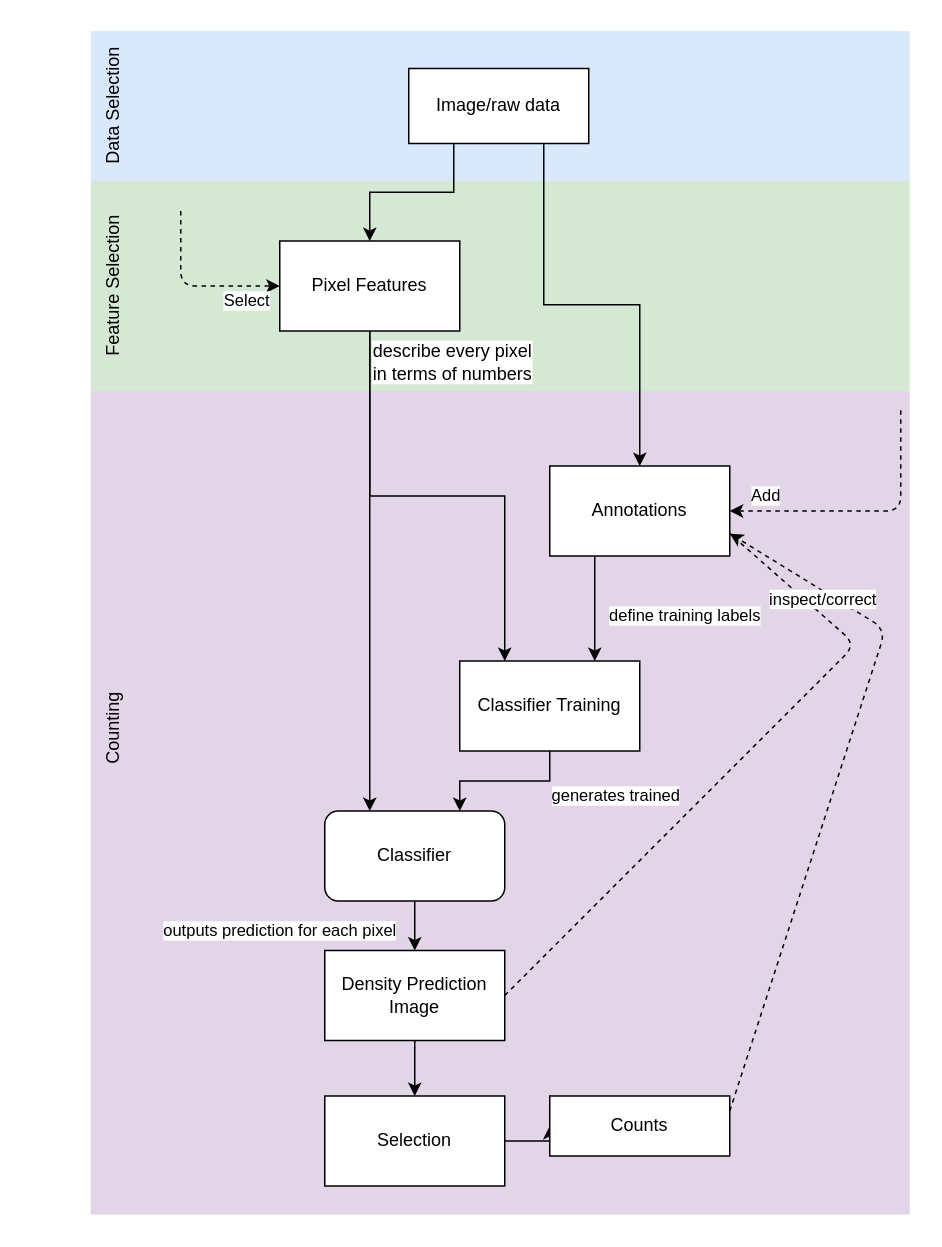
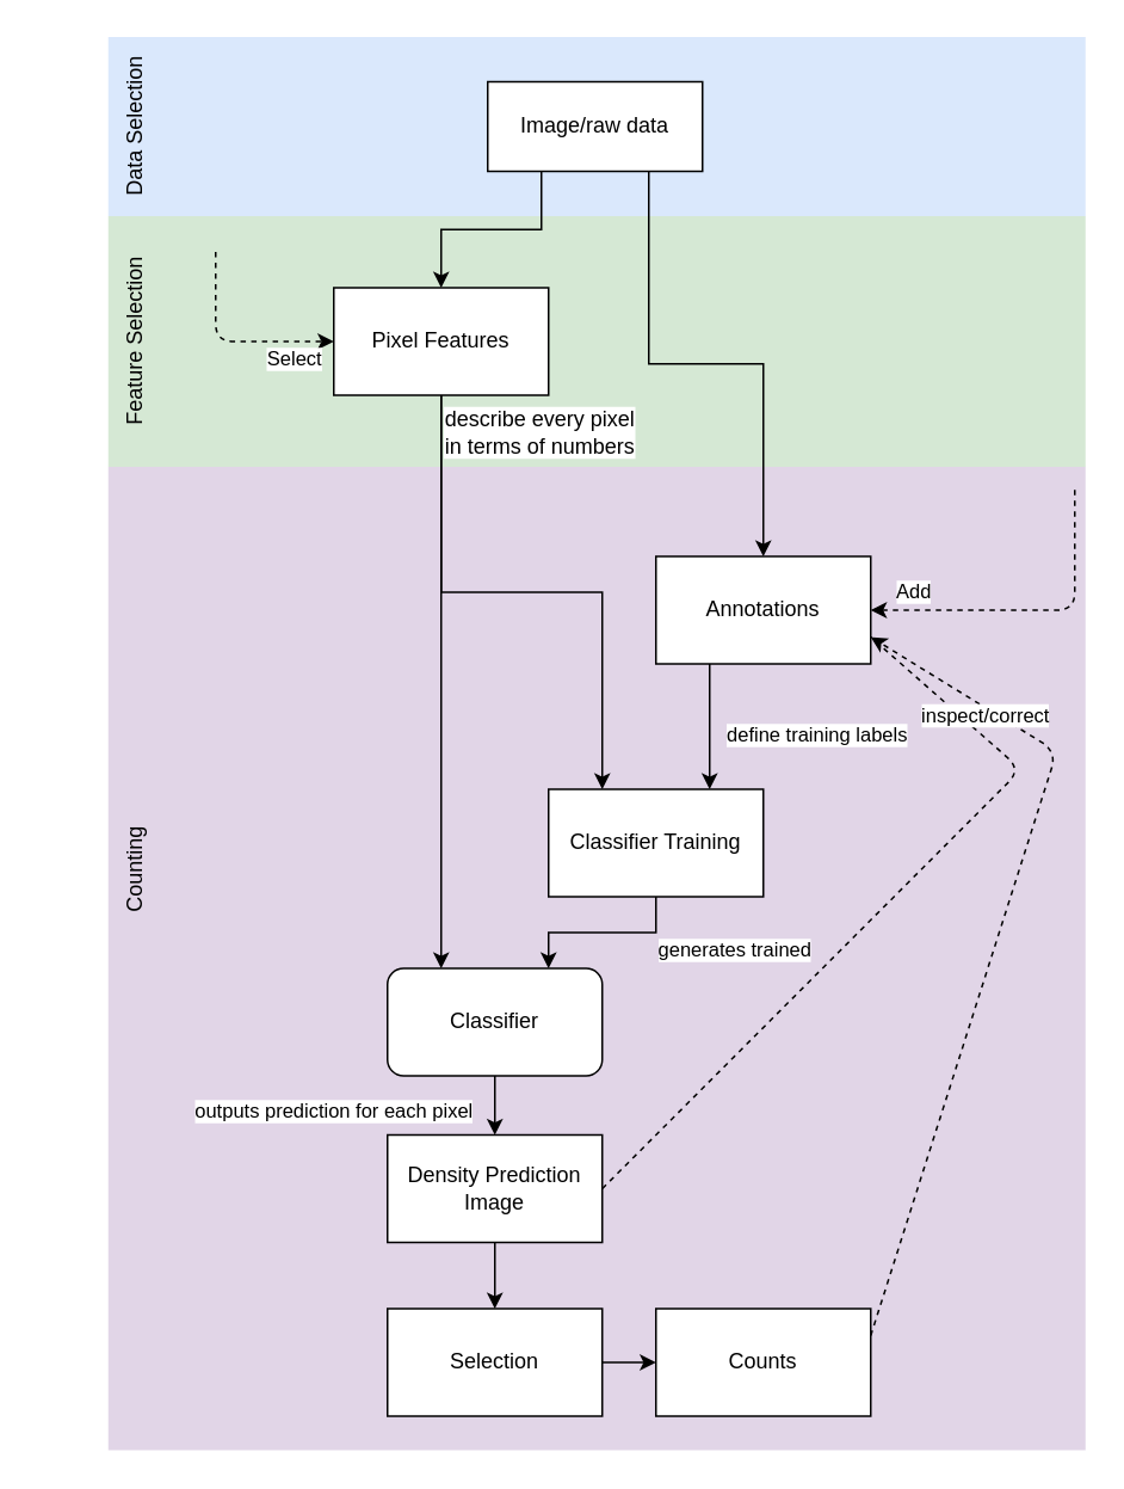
- <mxCell id="27" value="Counts&lt;br&gt;" style="rounded=0;whiteSpace=wrap;html=1;" vertex="1" parent="1"><mxGeometry x="366" y="730" width="120" height="40" as="geometry" /></mxCell>
+ <mxCell id="27" value="Counts&lt;br&gt;" style="rounded=0;whiteSpace=wrap;html=1;" vertex="1" parent="1"><mxGeometry x="366" y="730" width="120" height="60" as="geometry" /></mxCell>
